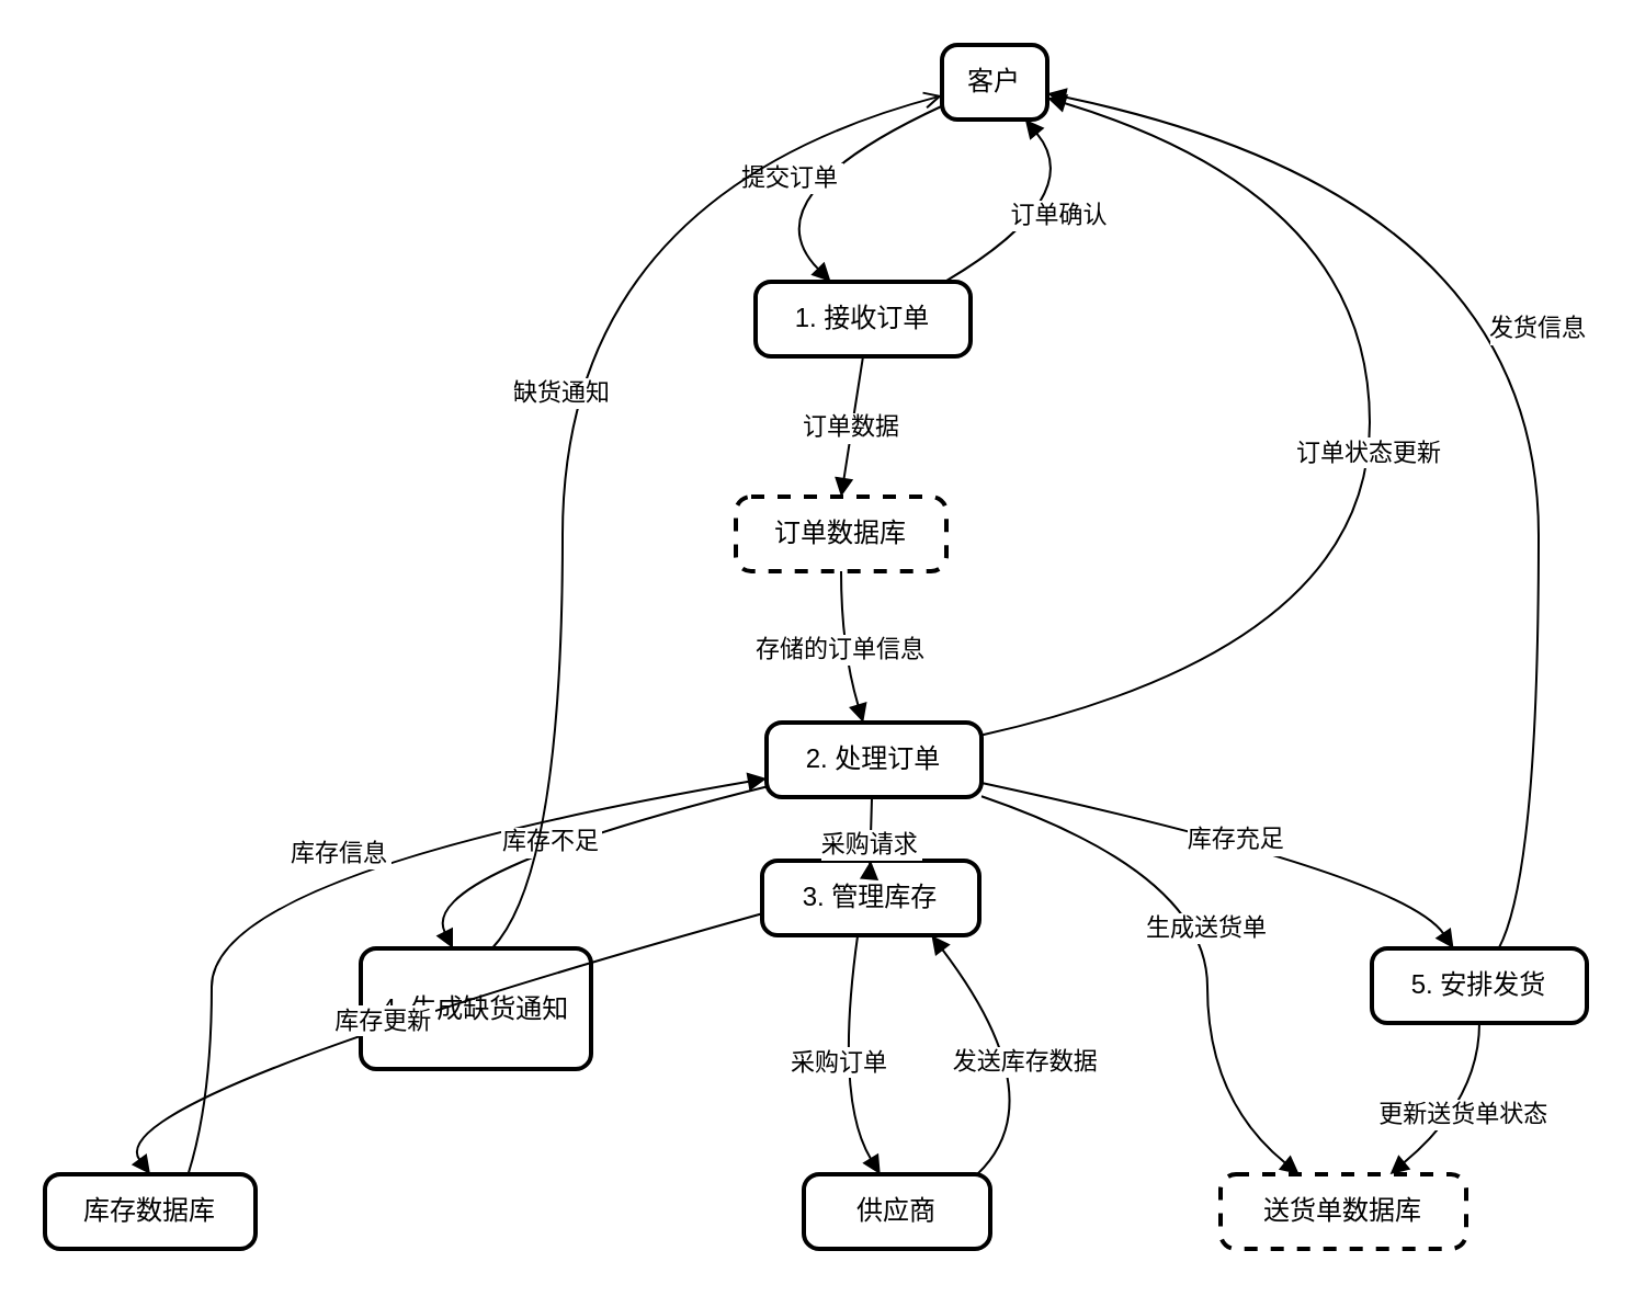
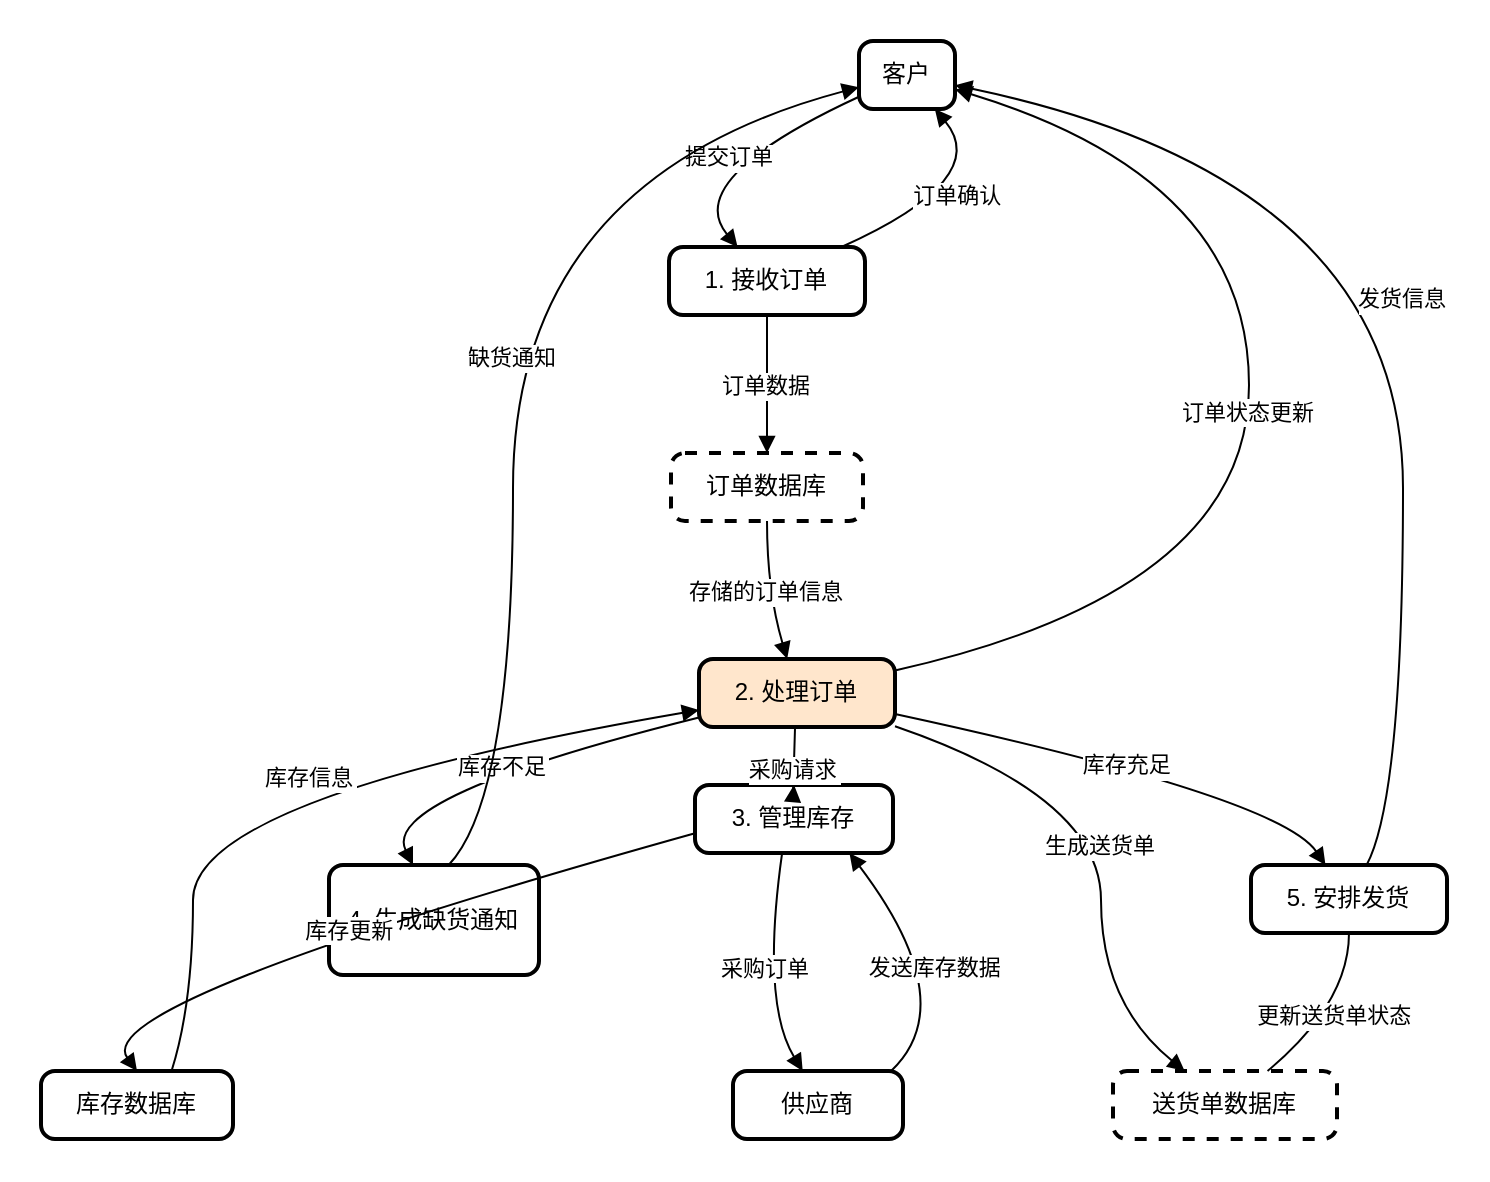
- <mxCell id="25" value="缺货通知" style="curved=1;startArrow=none;endArrow=open;exitX=0.57;exitY=0;entryX=0;entryY=0.68;rounded=0;" edge="1" parent="1" source="10" target="2"><mxGeometry relative="1" as="geometry"><Array as="points"><mxPoint x="256" y="398" /><mxPoint x="256" y="89" /></Array></mxGeometry></mxCell>
+ <mxCell id="25" value="缺货通知" style="curved=1;startArrow=none;endArrow=block;exitX=0.57;exitY=0;entryX=0;entryY=0.68;rounded=0;" edge="1" parent="1" source="10" target="2"><mxGeometry relative="1" as="geometry"><Array as="points"><mxPoint x="256" y="398" /><mxPoint x="256" y="89" /></Array></mxGeometry></mxCell>
- <mxCell id="3" value="1. 接收订单" style="rounded=1;absoluteArcSize=1;arcSize=14;whiteSpace=wrap;strokeWidth=2;" vertex="1" parent="1"><mxGeometry x="344" y="128" width="98" height="34" as="geometry" /></mxCell>
+ <mxCell id="3" value="1. 接收订单" style="rounded=1;absoluteArcSize=1;arcSize=14;whiteSpace=wrap;strokeWidth=2;" vertex="1" parent="1"><mxGeometry x="334" y="123" width="98" height="34" as="geometry" /></mxCell>
- <mxCell id="7" value="2. 处理订单" style="rounded=1;absoluteArcSize=1;arcSize=14;whiteSpace=wrap;strokeWidth=2;" vertex="1" parent="1"><mxGeometry x="349" y="329" width="98" height="34" as="geometry" /></mxCell>
+ <mxCell id="7" value="2. 处理订单" style="rounded=1;absoluteArcSize=1;arcSize=14;whiteSpace=wrap;strokeWidth=2;fillColor=#ffe6cc;" vertex="1" parent="1"><mxGeometry x="349" y="329" width="98" height="34" as="geometry" /></mxCell>
- <mxCell id="27" value="更新送货单状态" style="curved=1;startArrow=none;endArrow=block;exitX=0.5;exitY=1;entryX=0.69;entryY=0;rounded=0;" edge="1" parent="1" source="11" target="8"><mxGeometry relative="1" as="geometry"><Array as="points"><mxPoint x="674" y="501" /></Array></mxGeometry></mxCell>
+ <mxCell id="27" value="更新送货单状态" style="curved=1;startArrow=none;endArrow=none;exitX=0.5;exitY=1;entryX=0.69;entryY=0;rounded=0;" edge="1" parent="1" source="11" target="8"><mxGeometry relative="1" as="geometry"><Array as="points"><mxPoint x="674" y="501" /></Array></mxGeometry></mxCell>
